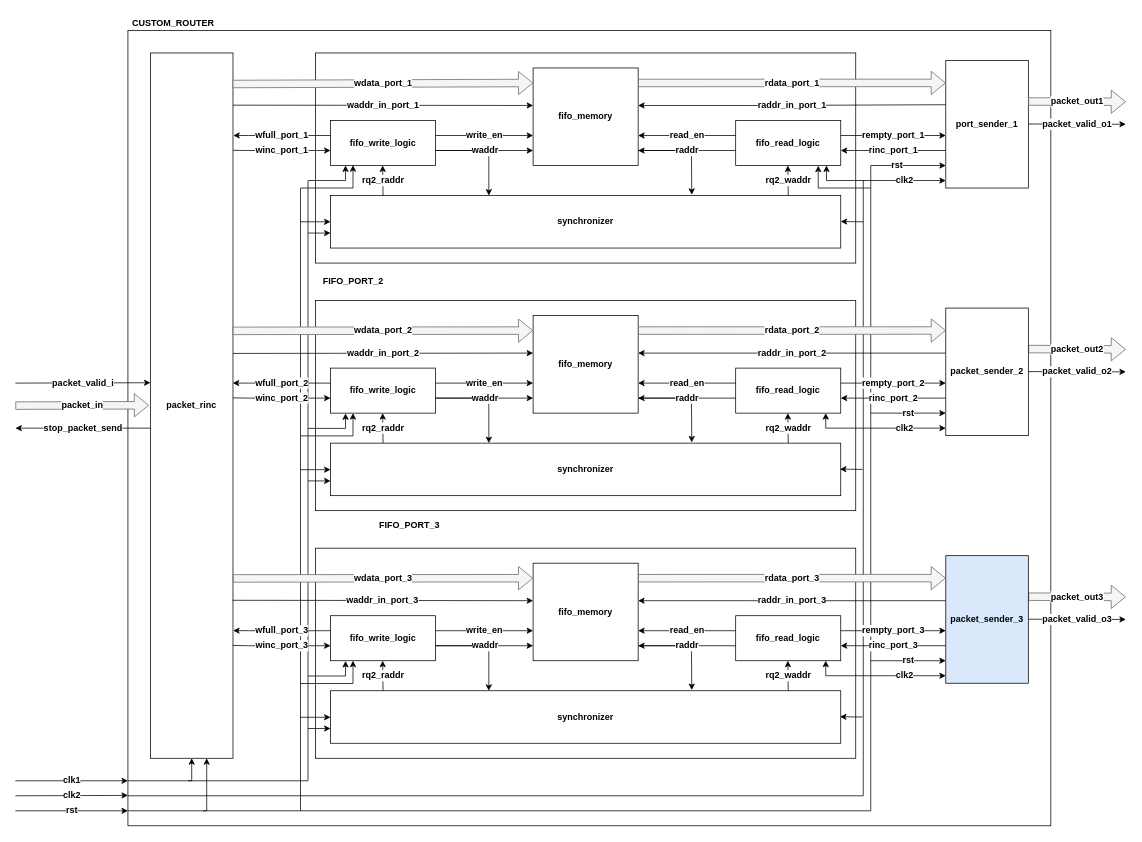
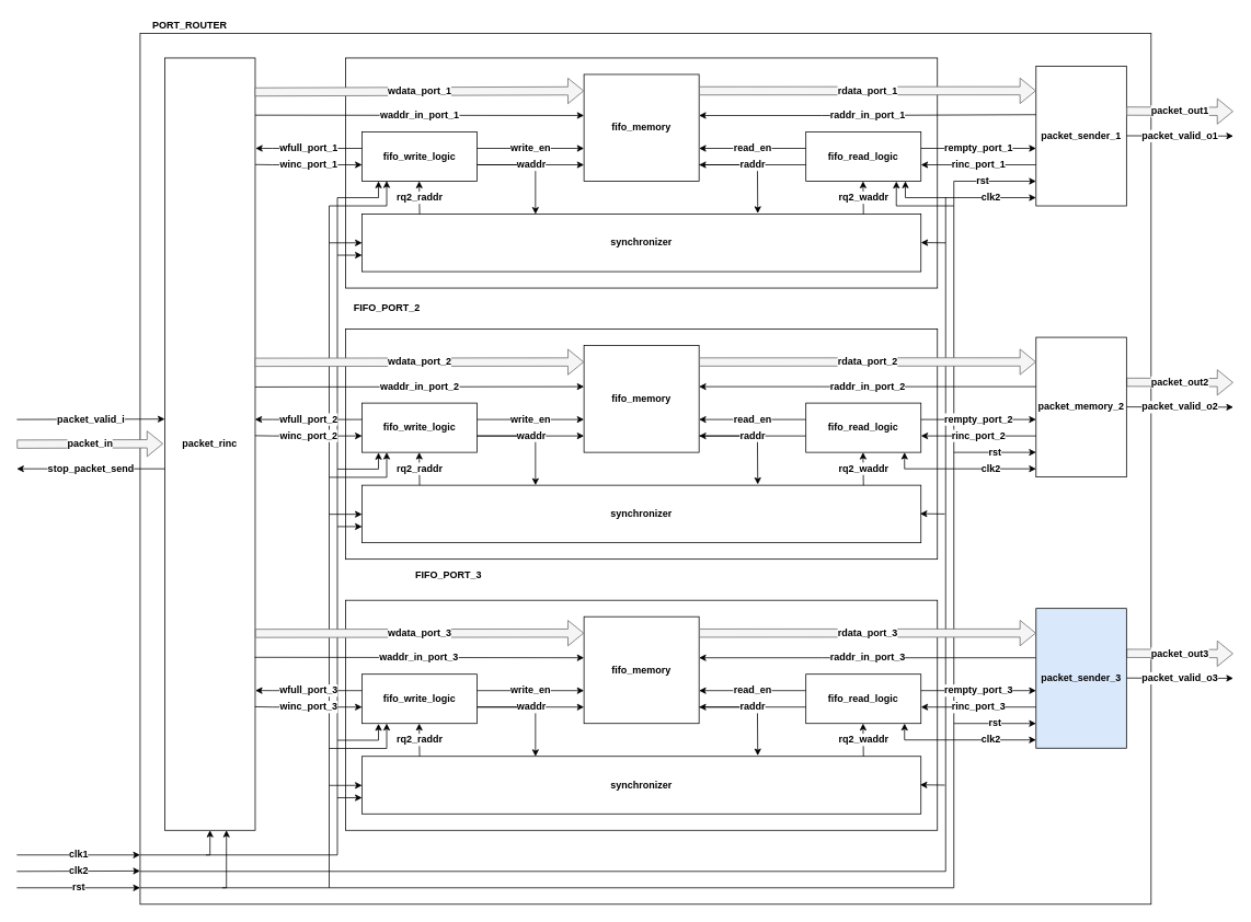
- <mxCell id="115" value="CUSTOM_ROUTER" style="text;html=1;align=center;verticalAlign=middle;resizable=0;points=[];autosize=1;fontStyle=1;fontSize=12;" vertex="1" parent="1"><mxGeometry x="170" y="20" width="120" height="20" as="geometry" /></mxCell>
+ <mxCell id="115" value="PORT_ROUTER" style="text;html=1;align=center;verticalAlign=middle;resizable=0;points=[];autosize=1;fontStyle=1;fontSize=12;" vertex="1" parent="1"><mxGeometry x="170" y="20" width="120" height="20" as="geometry" /></mxCell>
- <mxCell id="15" value="port_sender_1" style="rounded=0;whiteSpace=wrap;html=1;fontStyle=1;fontSize=12;" parent="1" vertex="1"><mxGeometry x="1260" y="80" width="110" height="170" as="geometry" /></mxCell>
+ <mxCell id="15" value="packet_sender_1" style="rounded=0;whiteSpace=wrap;html=1;fontStyle=1;fontSize=12;" parent="1" vertex="1"><mxGeometry x="1260" y="80" width="110" height="170" as="geometry" /></mxCell>
- <mxCell id="65" value="packet_sender_2" style="rounded=0;whiteSpace=wrap;html=1;fontStyle=1;fontSize=12;" vertex="1" parent="1"><mxGeometry x="1260" y="410" width="110" height="170" as="geometry" /></mxCell>
+ <mxCell id="65" value="packet_memory_2" style="rounded=0;whiteSpace=wrap;html=1;fontStyle=1;fontSize=12;" vertex="1" parent="1"><mxGeometry x="1260" y="410" width="110" height="170" as="geometry" /></mxCell>
